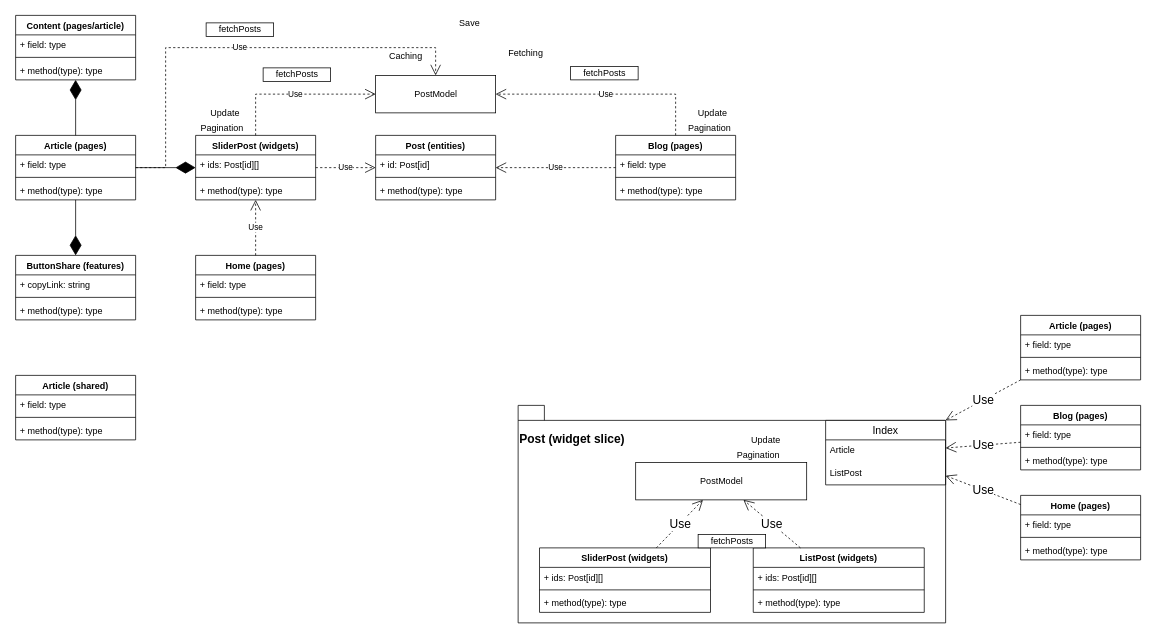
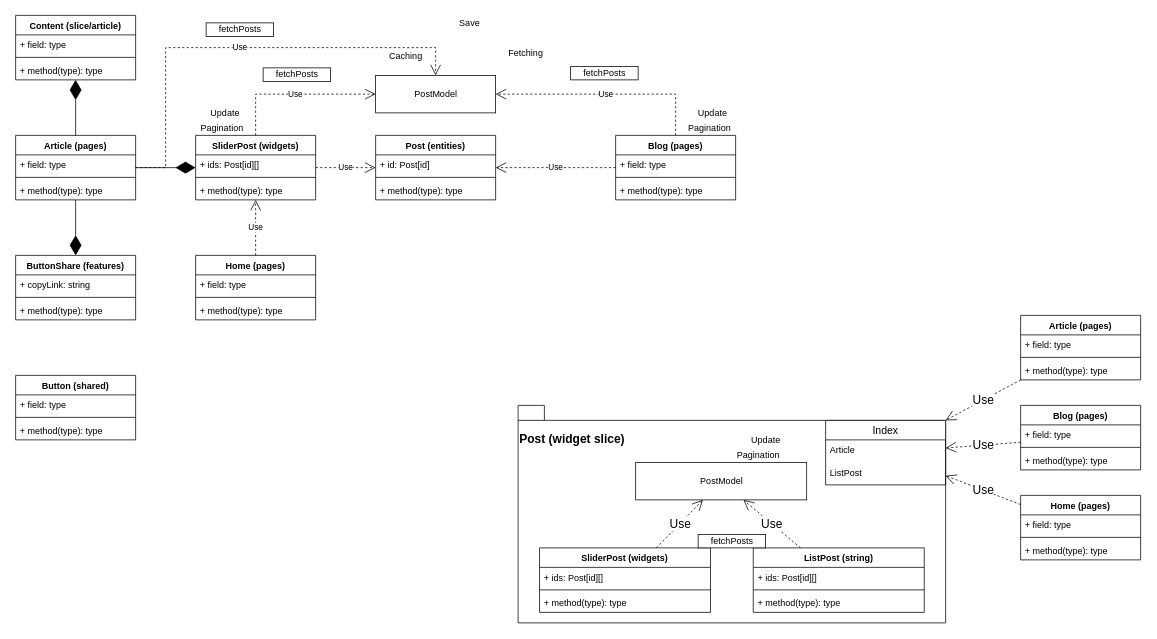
- <mxCell id="25" value="Content (pages/article)" style="swimlane;fontStyle=1;align=center;verticalAlign=top;childLayout=stackLayout;horizontal=1;startSize=26;horizontalStack=0;resizeParent=1;resizeParentMax=0;resizeLast=0;collapsible=1;marginBottom=0;" parent="1" vertex="1"><mxGeometry x="20" y="20" width="160" height="86" as="geometry" /></mxCell>
+ <mxCell id="25" value="Content (slice/article)" style="swimlane;fontStyle=1;align=center;verticalAlign=top;childLayout=stackLayout;horizontal=1;startSize=26;horizontalStack=0;resizeParent=1;resizeParentMax=0;resizeLast=0;collapsible=1;marginBottom=0;" parent="1" vertex="1"><mxGeometry x="20" y="20" width="160" height="86" as="geometry" /></mxCell>
- <mxCell id="6" value="Article (shared)" style="swimlane;fontStyle=1;align=center;verticalAlign=top;childLayout=stackLayout;horizontal=1;startSize=26;horizontalStack=0;resizeParent=1;resizeParentMax=0;resizeLast=0;collapsible=1;marginBottom=0;" parent="1" vertex="1"><mxGeometry x="20" y="500" width="160" height="86" as="geometry" /></mxCell>
+ <mxCell id="6" value="Button (shared)" style="swimlane;fontStyle=1;align=center;verticalAlign=top;childLayout=stackLayout;horizontal=1;startSize=26;horizontalStack=0;resizeParent=1;resizeParentMax=0;resizeLast=0;collapsible=1;marginBottom=0;" parent="1" vertex="1"><mxGeometry x="20" y="500" width="160" height="86" as="geometry" /></mxCell>
- <mxCell id="60" value="ListPost (widgets)" style="swimlane;fontStyle=1;align=center;verticalAlign=top;childLayout=stackLayout;horizontal=1;startSize=26;horizontalStack=0;resizeParent=1;resizeParentMax=0;resizeLast=0;collapsible=1;marginBottom=0;" parent="54" vertex="1"><mxGeometry x="313.5" y="190" width="228.0" height="86" as="geometry" /></mxCell>
+ <mxCell id="60" value="ListPost (string)" style="swimlane;fontStyle=1;align=center;verticalAlign=top;childLayout=stackLayout;horizontal=1;startSize=26;horizontalStack=0;resizeParent=1;resizeParentMax=0;resizeLast=0;collapsible=1;marginBottom=0;" parent="54" vertex="1"><mxGeometry x="313.5" y="190" width="228.0" height="86" as="geometry" /></mxCell>
